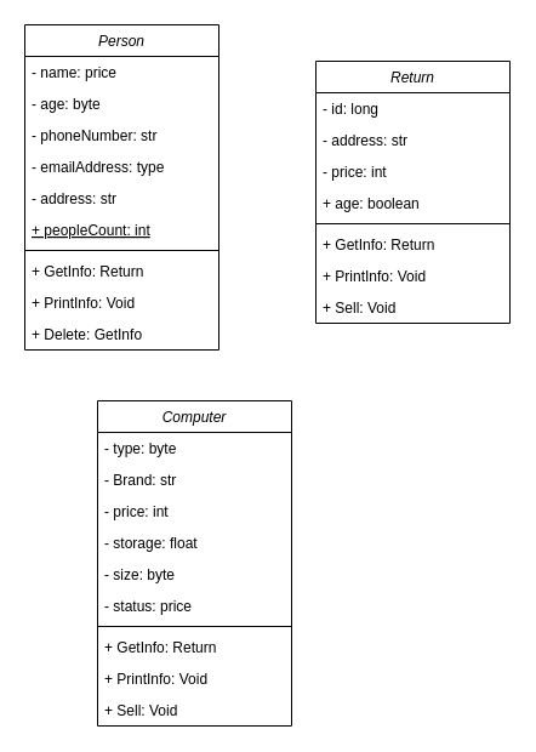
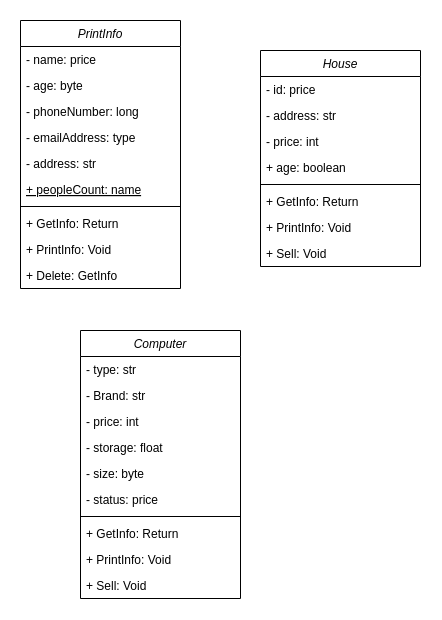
- <mxCell id="2" value="Person" style="swimlane;fontStyle=2;align=center;verticalAlign=top;childLayout=stackLayout;horizontal=1;startSize=26;horizontalStack=0;resizeParent=1;resizeLast=0;collapsible=1;marginBottom=0;rounded=0;shadow=0;strokeWidth=1;" parent="1" vertex="1"><mxGeometry x="20" y="20" width="160" height="268" as="geometry"><mxRectangle x="230" y="140" width="160" height="26" as="alternateBounds" /></mxGeometry></mxCell>
+ <mxCell id="2" value="PrintInfo" style="swimlane;fontStyle=2;align=center;verticalAlign=top;childLayout=stackLayout;horizontal=1;startSize=26;horizontalStack=0;resizeParent=1;resizeLast=0;collapsible=1;marginBottom=0;rounded=0;shadow=0;strokeWidth=1;" parent="1" vertex="1"><mxGeometry x="20" y="20" width="160" height="268" as="geometry"><mxRectangle x="230" y="140" width="160" height="26" as="alternateBounds" /></mxGeometry></mxCell>
- <mxCell id="13" value="Return" style="swimlane;fontStyle=2;align=center;verticalAlign=top;childLayout=stackLayout;horizontal=1;startSize=26;horizontalStack=0;resizeParent=1;resizeLast=0;collapsible=1;marginBottom=0;rounded=0;shadow=0;strokeWidth=1;" parent="1" vertex="1"><mxGeometry x="260" y="50" width="160" height="216" as="geometry"><mxRectangle x="230" y="140" width="160" height="26" as="alternateBounds" /></mxGeometry></mxCell>
+ <mxCell id="13" value="House" style="swimlane;fontStyle=2;align=center;verticalAlign=top;childLayout=stackLayout;horizontal=1;startSize=26;horizontalStack=0;resizeParent=1;resizeLast=0;collapsible=1;marginBottom=0;rounded=0;shadow=0;strokeWidth=1;" parent="1" vertex="1"><mxGeometry x="260" y="50" width="160" height="216" as="geometry"><mxRectangle x="230" y="140" width="160" height="26" as="alternateBounds" /></mxGeometry></mxCell>
- <mxCell id="14" value="- id: long " style="text;align=left;verticalAlign=top;spacingLeft=4;spacingRight=4;overflow=hidden;rotatable=0;points=[[0,0.5],[1,0.5]];portConstraint=eastwest;" parent="13" vertex="1"><mxGeometry y="26" width="160" height="26" as="geometry" /></mxCell>
+ <mxCell id="14" value="- id: price " style="text;align=left;verticalAlign=top;spacingLeft=4;spacingRight=4;overflow=hidden;rotatable=0;points=[[0,0.5],[1,0.5]];portConstraint=eastwest;" parent="13" vertex="1"><mxGeometry y="26" width="160" height="26" as="geometry" /></mxCell>
- <mxCell id="5" value="- phoneNumber: str" style="text;align=left;verticalAlign=top;spacingLeft=4;spacingRight=4;overflow=hidden;rotatable=0;points=[[0,0.5],[1,0.5]];portConstraint=eastwest;rounded=0;shadow=0;html=0;" parent="2" vertex="1"><mxGeometry y="78" width="160" height="26" as="geometry" /></mxCell>
+ <mxCell id="5" value="- phoneNumber: long" style="text;align=left;verticalAlign=top;spacingLeft=4;spacingRight=4;overflow=hidden;rotatable=0;points=[[0,0.5],[1,0.5]];portConstraint=eastwest;rounded=0;shadow=0;html=0;" parent="2" vertex="1"><mxGeometry y="78" width="160" height="26" as="geometry" /></mxCell>
- <mxCell id="8" value="+ peopleCount: int" style="text;align=left;verticalAlign=top;spacingLeft=4;spacingRight=4;overflow=hidden;rotatable=0;points=[[0,0.5],[1,0.5]];portConstraint=eastwest;fontStyle=4" parent="2" vertex="1"><mxGeometry y="156" width="160" height="26" as="geometry" /></mxCell>
+ <mxCell id="8" value="+ peopleCount: name" style="text;align=left;verticalAlign=top;spacingLeft=4;spacingRight=4;overflow=hidden;rotatable=0;points=[[0,0.5],[1,0.5]];portConstraint=eastwest;fontStyle=4" parent="2" vertex="1"><mxGeometry y="156" width="160" height="26" as="geometry" /></mxCell>
- <mxCell id="23" value="- type: byte" style="text;align=left;verticalAlign=top;spacingLeft=4;spacingRight=4;overflow=hidden;rotatable=0;points=[[0,0.5],[1,0.5]];portConstraint=eastwest;" parent="22" vertex="1"><mxGeometry y="26" width="160" height="26" as="geometry" /></mxCell>
+ <mxCell id="23" value="- type: str" style="text;align=left;verticalAlign=top;spacingLeft=4;spacingRight=4;overflow=hidden;rotatable=0;points=[[0,0.5],[1,0.5]];portConstraint=eastwest;" parent="22" vertex="1"><mxGeometry y="26" width="160" height="26" as="geometry" /></mxCell>
